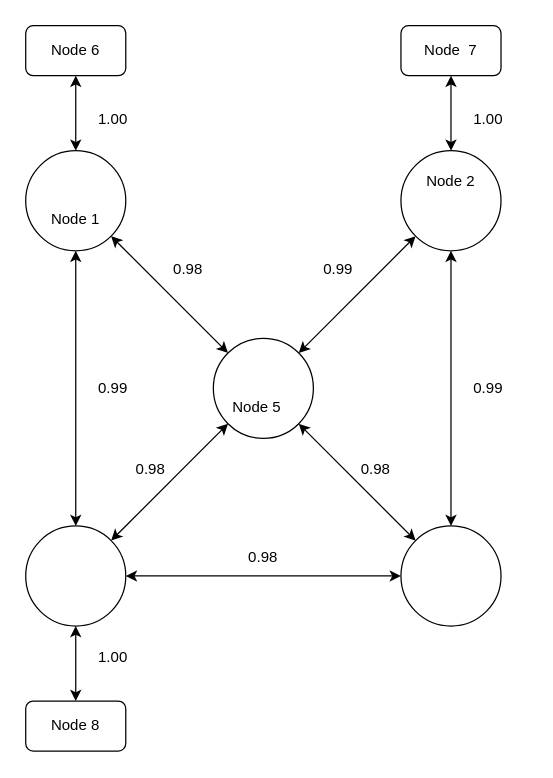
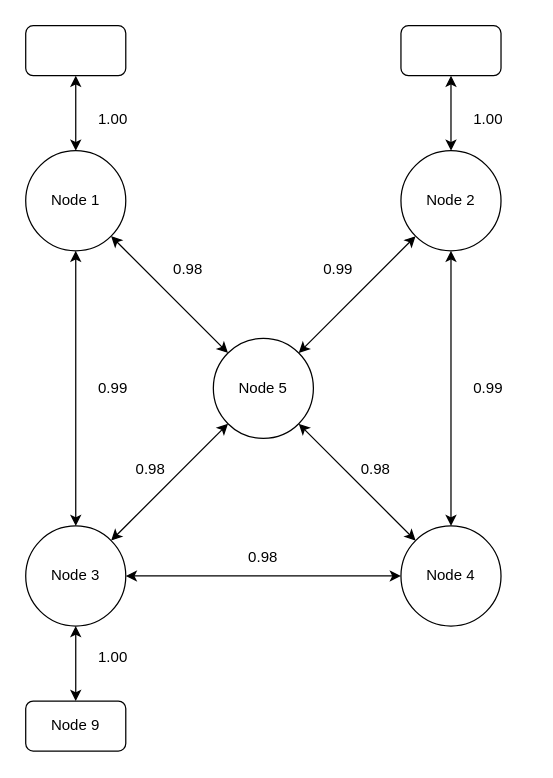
- <mxCell id="23" value="Node 6" style="text;html=1;strokeColor=none;fillColor=none;align=center;verticalAlign=middle;whiteSpace=wrap;rounded=0;" parent="1" vertex="1"><mxGeometry x="30" y="25" width="60" height="30" as="geometry" /></mxCell>
- <mxCell id="24" value="Node&amp;nbsp; 7" style="text;html=1;strokeColor=none;fillColor=none;align=center;verticalAlign=middle;whiteSpace=wrap;rounded=0;" parent="1" vertex="1"><mxGeometry x="330" y="25" width="60" height="30" as="geometry" /></mxCell>
- <mxCell id="18" value="Node 2" style="text;html=1;strokeColor=none;fillColor=none;align=center;verticalAlign=middle;whiteSpace=wrap;rounded=0;" parent="1" vertex="1"><mxGeometry x="330" y="130" width="60" height="30" as="geometry" /></mxCell>
+ <mxCell id="18" value="Node 2" style="text;html=1;strokeColor=none;fillColor=none;align=center;verticalAlign=middle;whiteSpace=wrap;rounded=0;" parent="1" vertex="1"><mxGeometry x="330" y="145" width="60" height="30" as="geometry" /></mxCell>
- <mxCell id="17" value="Node 1" style="text;html=1;strokeColor=none;fillColor=none;align=center;verticalAlign=middle;whiteSpace=wrap;rounded=0;" parent="1" vertex="1"><mxGeometry x="30" y="160" width="60" height="30" as="geometry" /></mxCell>
+ <mxCell id="17" value="Node 1" style="text;html=1;strokeColor=none;fillColor=none;align=center;verticalAlign=middle;whiteSpace=wrap;rounded=0;" parent="1" vertex="1"><mxGeometry x="30" y="145" width="60" height="30" as="geometry" /></mxCell>
- <mxCell id="27" value="Node 5" style="text;html=1;strokeColor=none;fillColor=none;align=center;verticalAlign=middle;whiteSpace=wrap;rounded=0;" parent="1" vertex="1"><mxGeometry x="175" y="310" width="60" height="30" as="geometry" /></mxCell>
+ <mxCell id="27" value="Node 5" style="text;html=1;strokeColor=none;fillColor=none;align=center;verticalAlign=middle;whiteSpace=wrap;rounded=0;" parent="1" vertex="1"><mxGeometry x="180" y="295" width="60" height="30" as="geometry" /></mxCell>
+ <mxCell id="19" value="Node 3" style="text;html=1;strokeColor=none;fillColor=none;align=center;verticalAlign=middle;whiteSpace=wrap;rounded=0;" parent="1" vertex="1"><mxGeometry x="30" y="445" width="60" height="30" as="geometry" /></mxCell>
+ <mxCell id="20" value="Node 4" style="text;html=1;strokeColor=none;fillColor=none;align=center;verticalAlign=middle;whiteSpace=wrap;rounded=0;" parent="1" vertex="1"><mxGeometry x="330" y="445" width="60" height="30" as="geometry" /></mxCell>
- <mxCell id="25" value="Node 8" style="text;html=1;strokeColor=none;fillColor=none;align=center;verticalAlign=middle;whiteSpace=wrap;rounded=0;" parent="1" vertex="1"><mxGeometry x="30" y="565" width="60" height="30" as="geometry" /></mxCell>
+ <mxCell id="25" value="Node 9" style="text;html=1;strokeColor=none;fillColor=none;align=center;verticalAlign=middle;whiteSpace=wrap;rounded=0;" parent="1" vertex="1"><mxGeometry x="30" y="565" width="60" height="30" as="geometry" /></mxCell>
